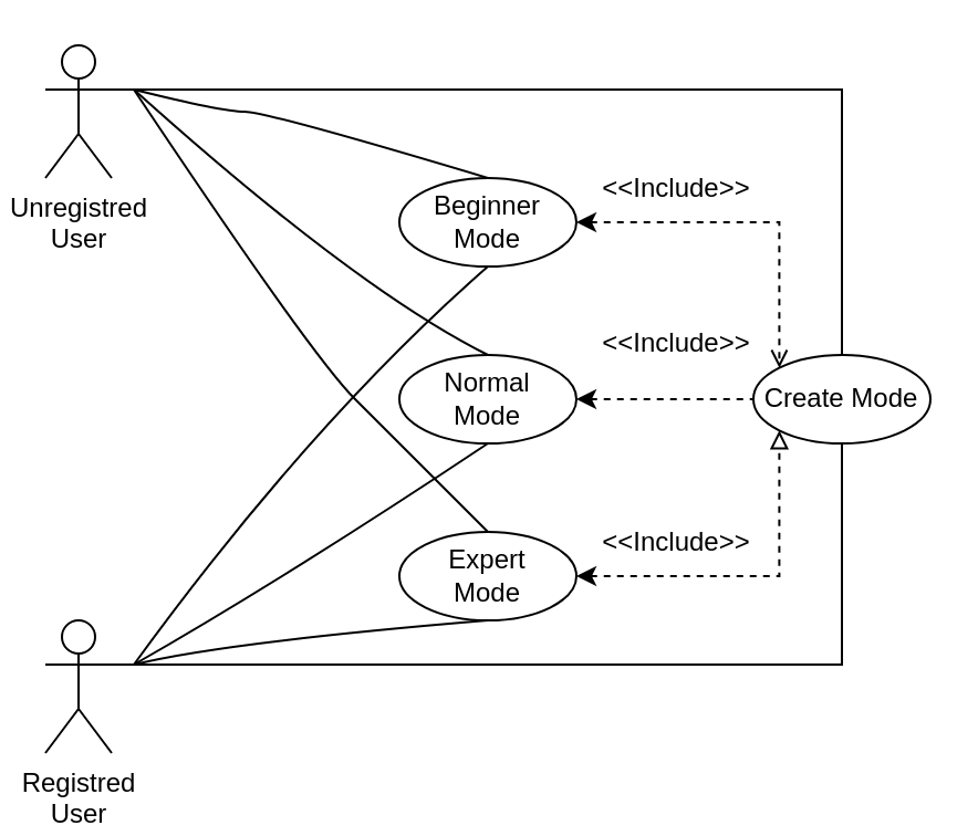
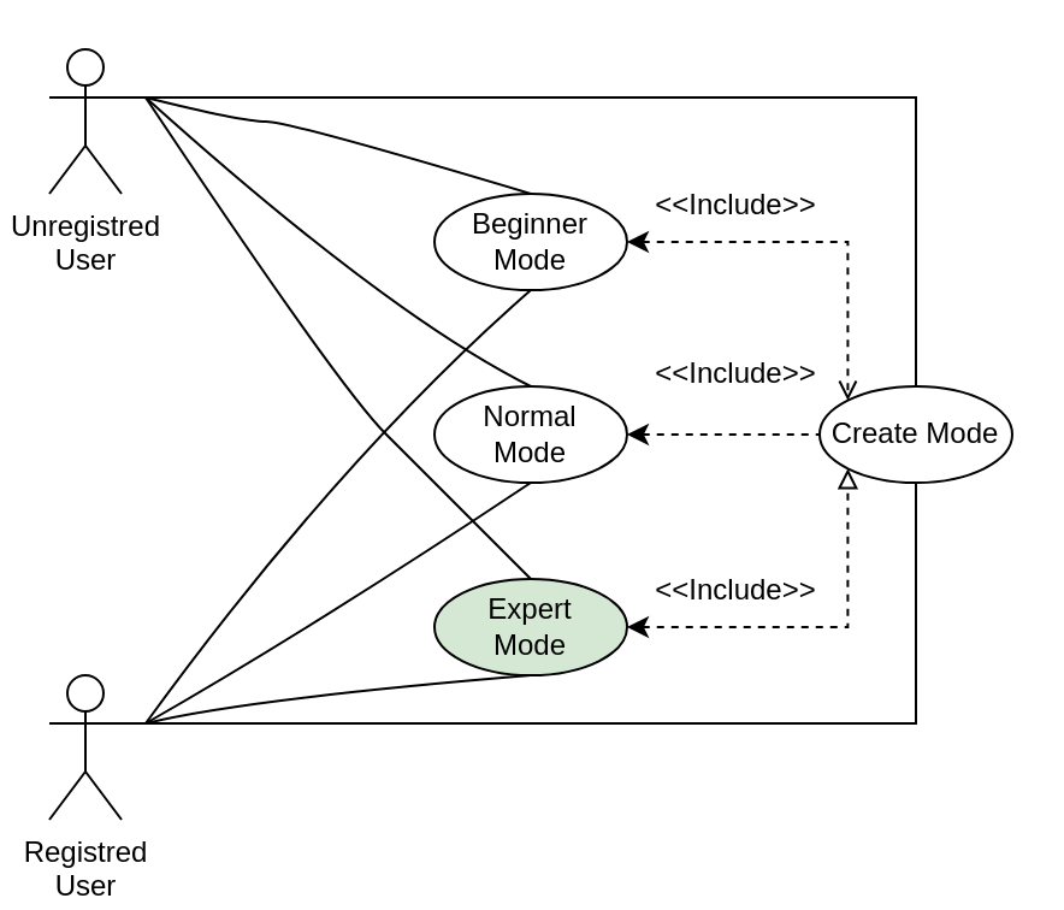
- <mxCell id="12" value="Expert&lt;br&gt;Mode" style="ellipse;whiteSpace=wrap;html=1;" vertex="1" parent="1"><mxGeometry x="180" y="240" width="80" height="40" as="geometry" /></mxCell>
+ <mxCell id="12" value="Expert&lt;br&gt;Mode" style="ellipse;whiteSpace=wrap;html=1;fillColor=#d5e8d4;" vertex="1" parent="1"><mxGeometry x="180" y="240" width="80" height="40" as="geometry" /></mxCell>
